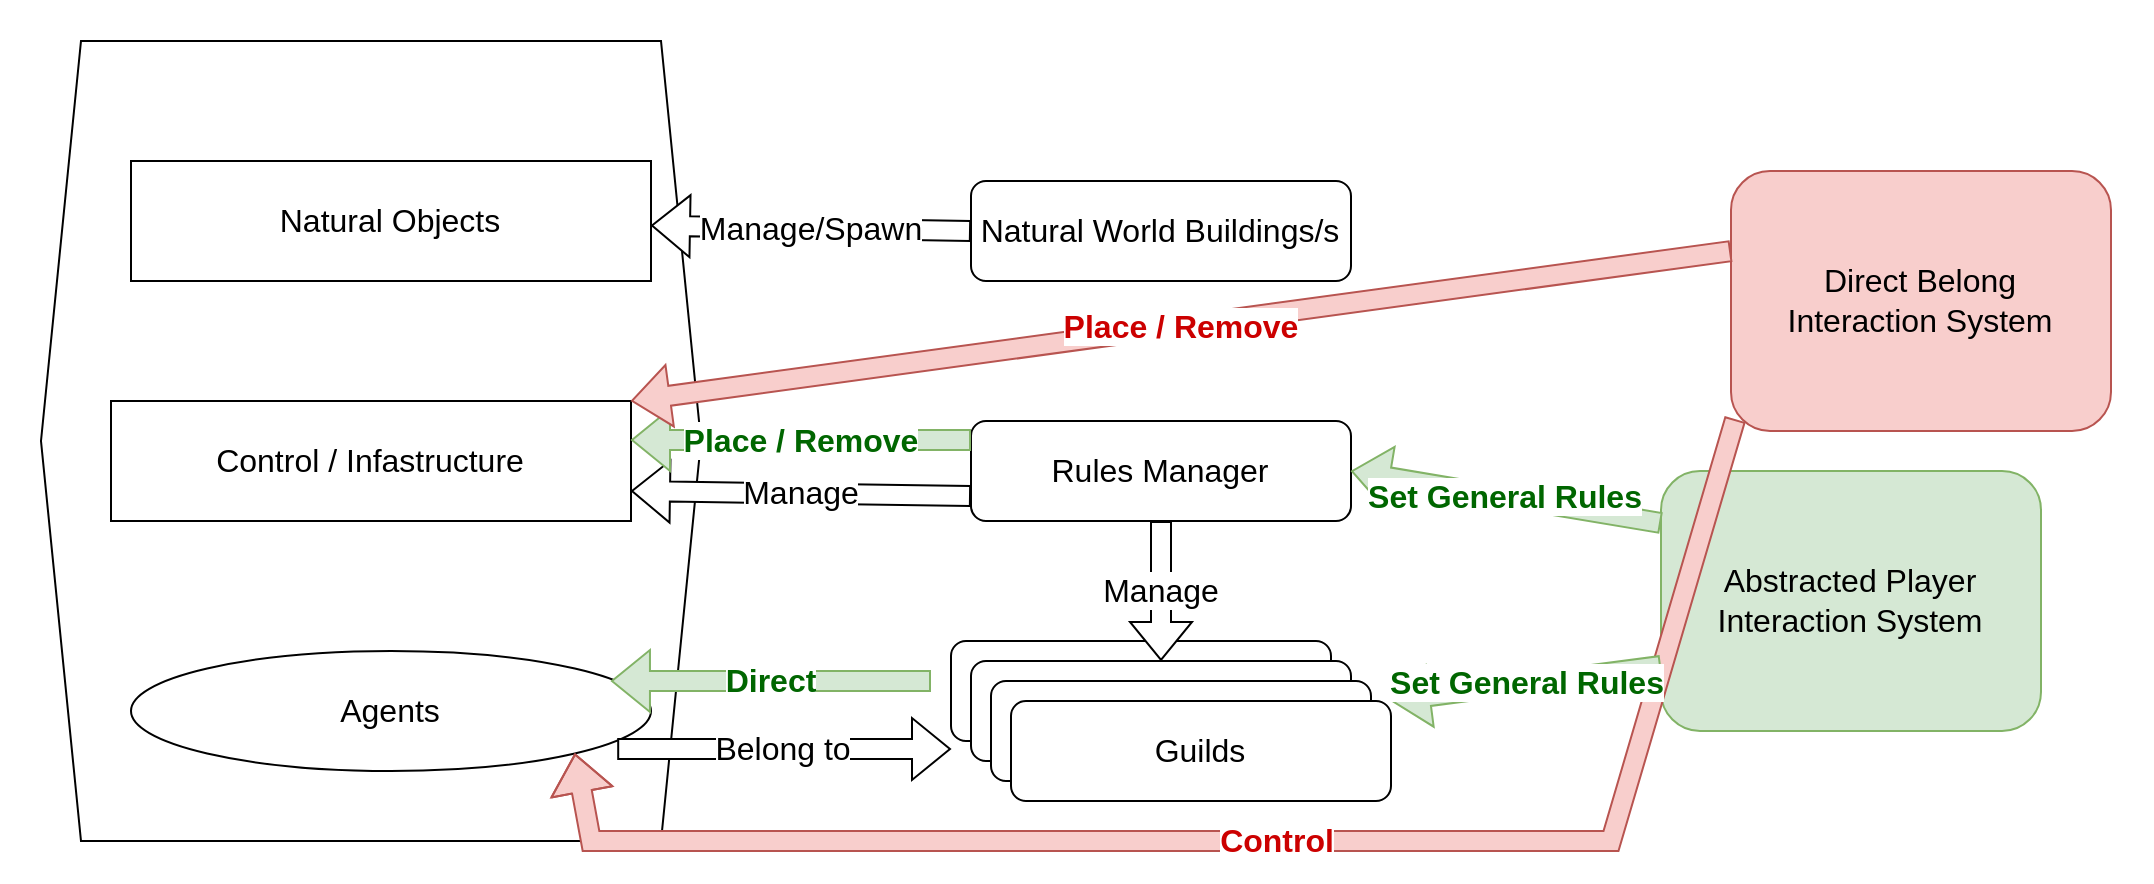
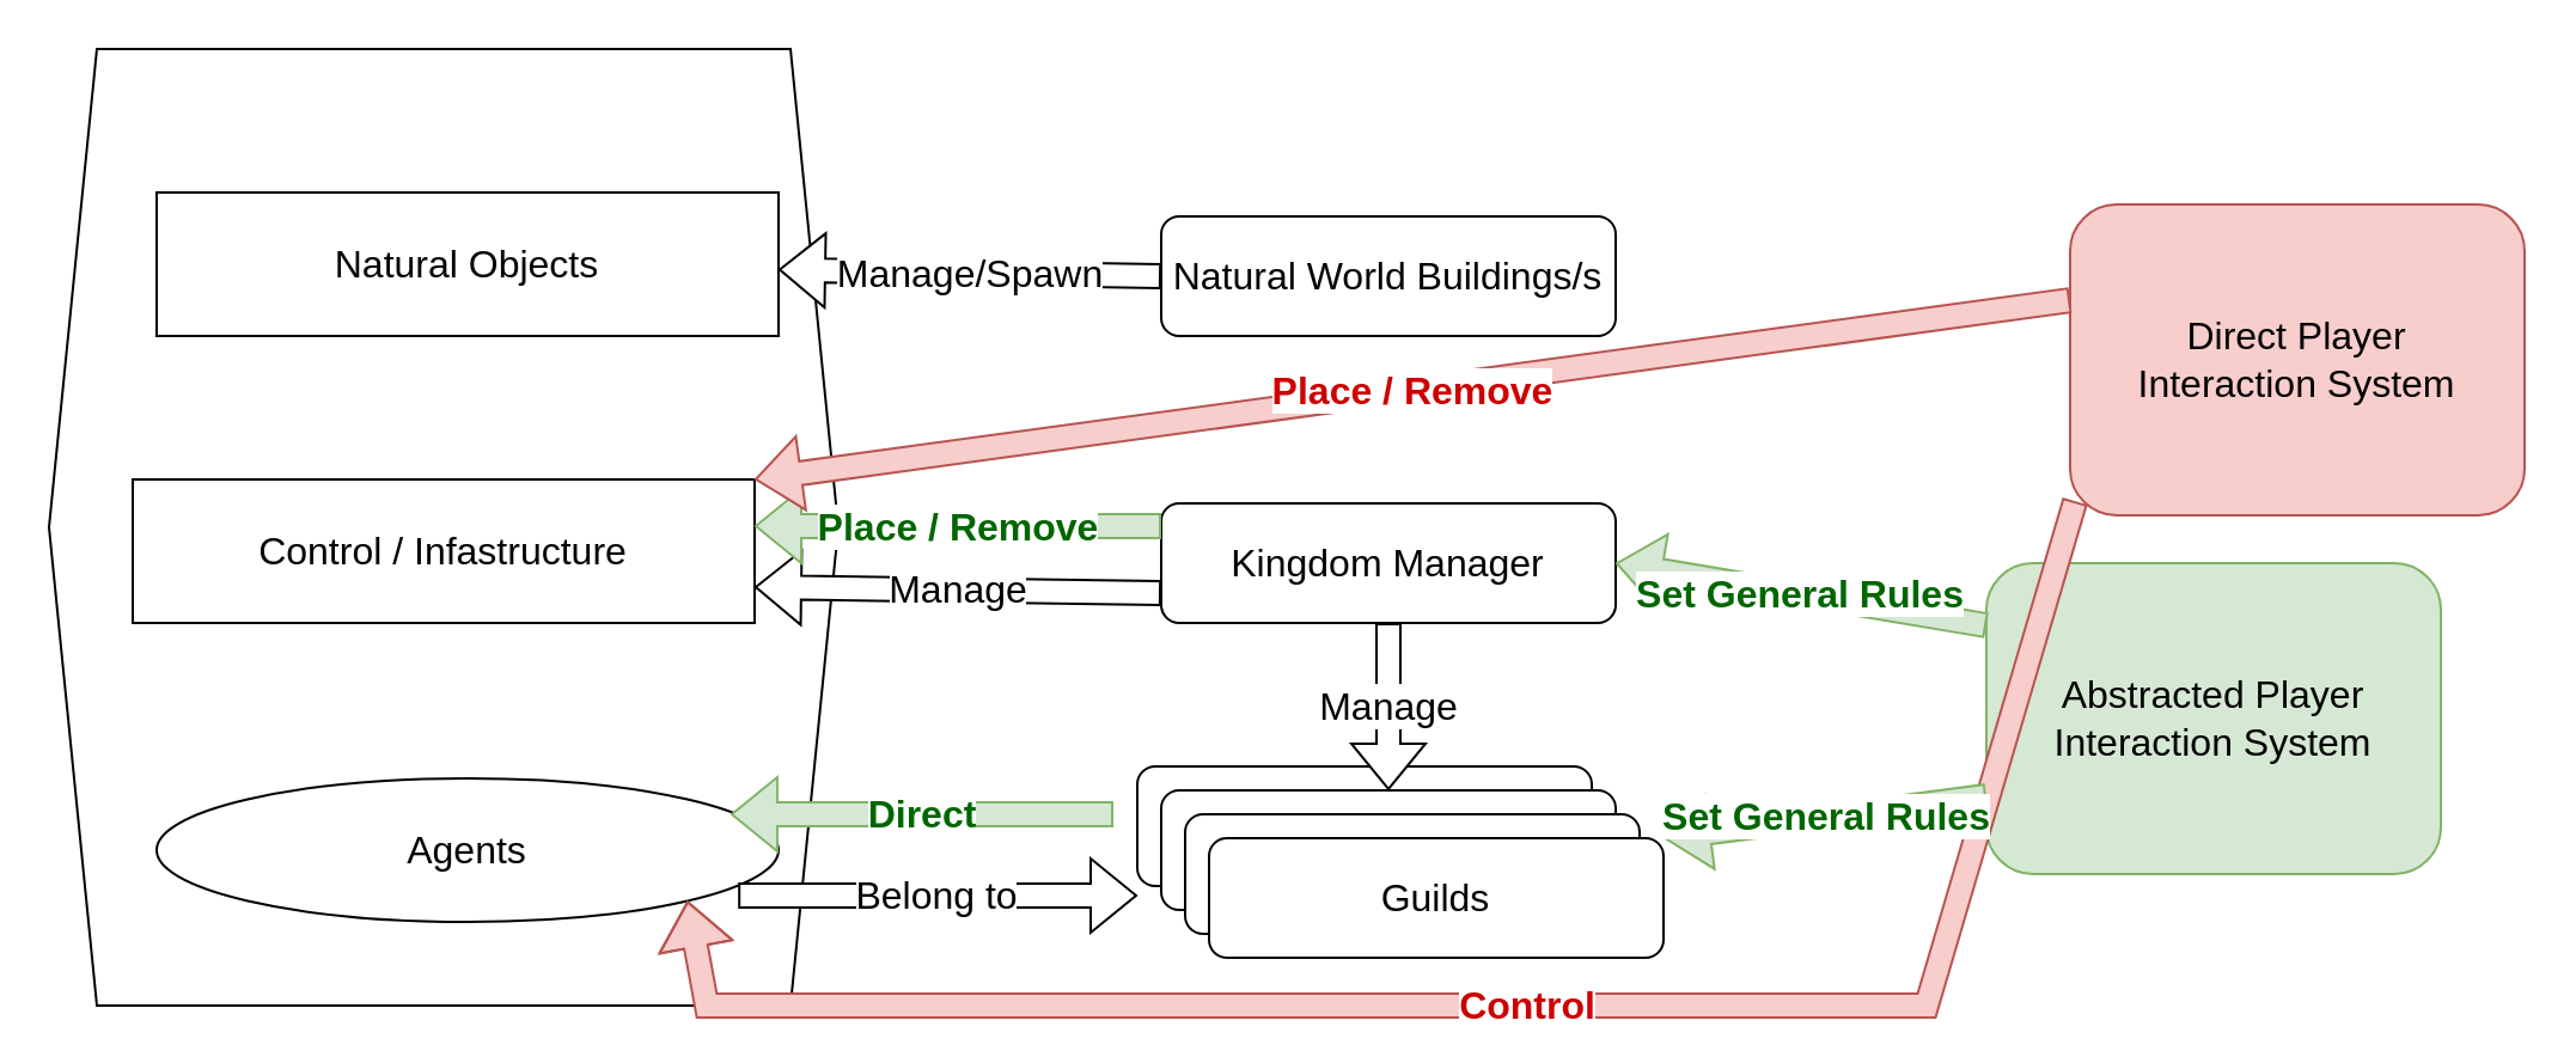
- <mxCell id="20" value="&lt;div&gt;Direct Belong&lt;/div&gt;&lt;div&gt;Interaction System&lt;br&gt;&lt;/div&gt;" style="rounded=1;whiteSpace=wrap;html=1;fontSize=16;fillColor=#f8cecc;strokeColor=#b85450;" vertex="1" parent="1"><mxGeometry x="865" y="85" width="190" height="130" as="geometry" /></mxCell>
+ <mxCell id="20" value="&lt;div&gt;Direct Player&lt;/div&gt;&lt;div&gt;Interaction System&lt;br&gt;&lt;/div&gt;" style="rounded=1;whiteSpace=wrap;html=1;fontSize=16;fillColor=#f8cecc;strokeColor=#b85450;" vertex="1" parent="1"><mxGeometry x="865" y="85" width="190" height="130" as="geometry" /></mxCell>
- <mxCell id="8" value="Rules Manager" style="rounded=1;whiteSpace=wrap;html=1;fontSize=16;" vertex="1" parent="1"><mxGeometry x="485" y="210" width="190" height="50" as="geometry" /></mxCell>
+ <mxCell id="8" value="Kingdom Manager" style="rounded=1;whiteSpace=wrap;html=1;fontSize=16;" vertex="1" parent="1"><mxGeometry x="485" y="210" width="190" height="50" as="geometry" /></mxCell>
